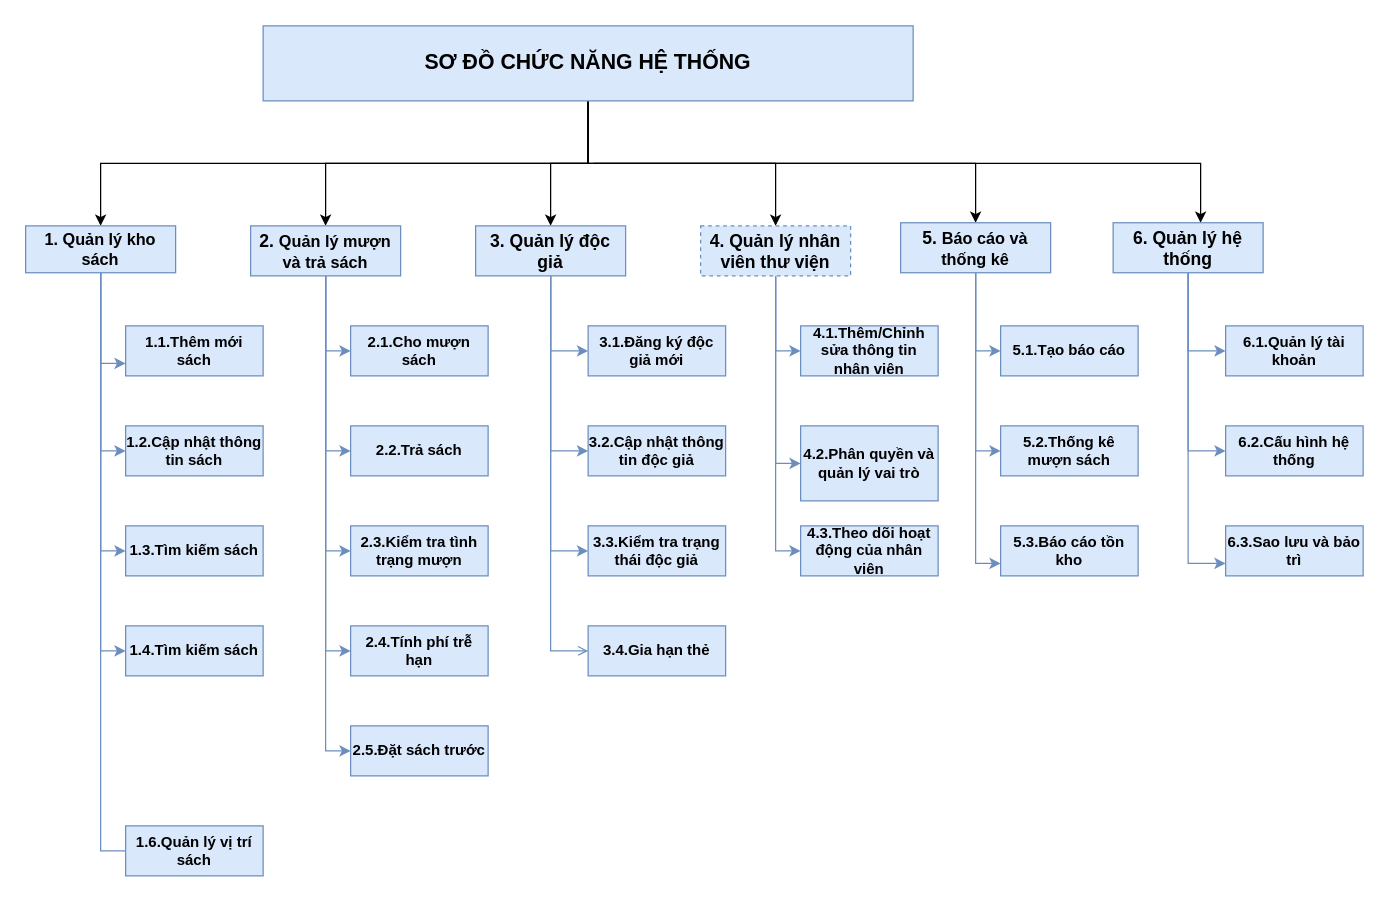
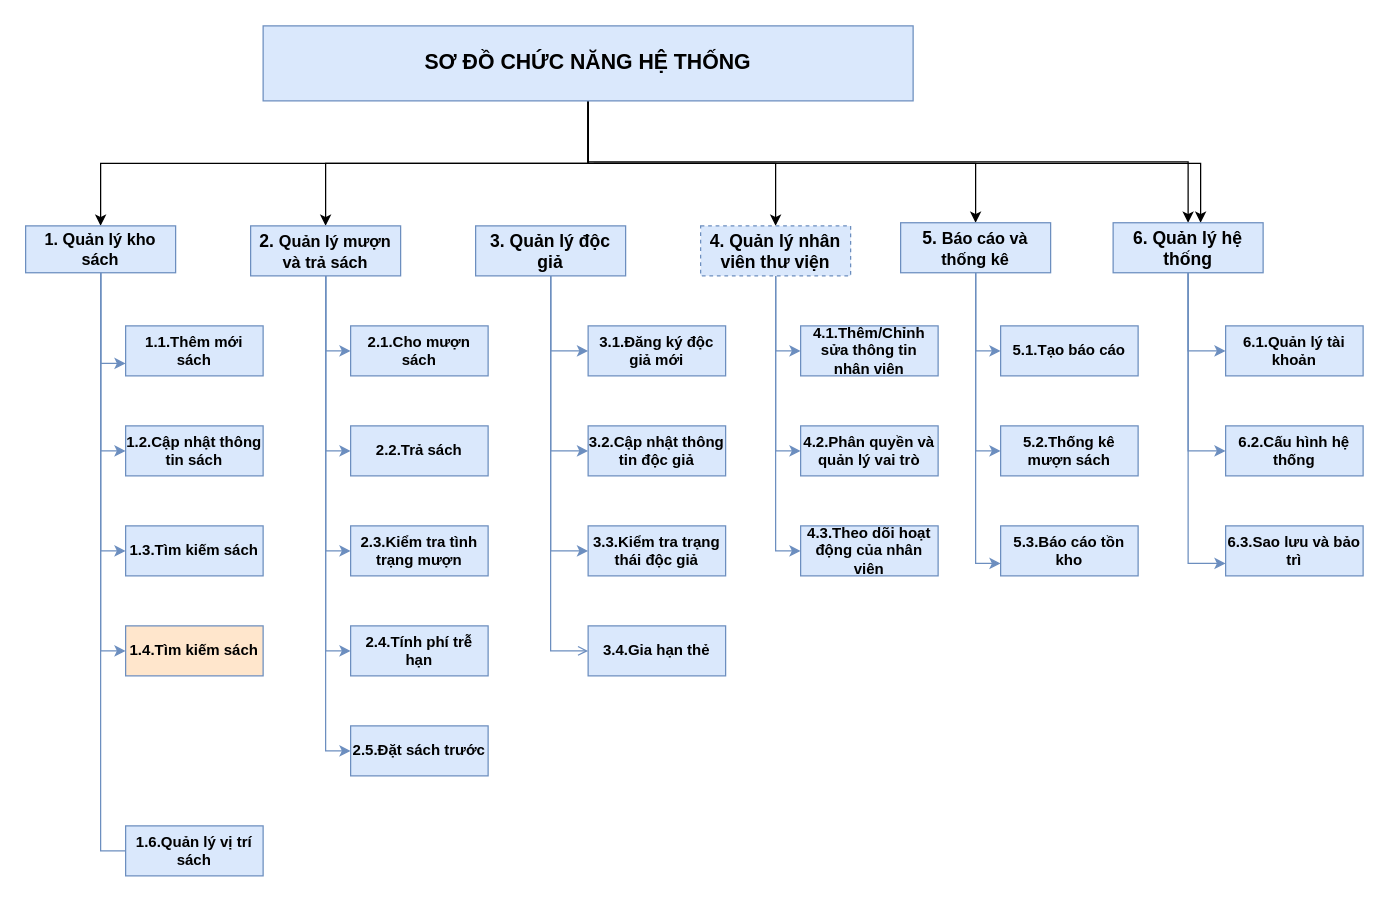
- <mxCell id="3" style="edgeStyle=orthogonalEdgeStyle;rounded=0;orthogonalLoop=1;jettySize=auto;html=1;exitX=0.5;exitY=1;exitDx=0;exitDy=0;" edge="1" parent="1" source="8" target="25"><mxGeometry relative="1" as="geometry" /></mxCell>
+ <mxCell id="3" style="edgeStyle=orthogonalEdgeStyle;rounded=0;orthogonalLoop=1;jettySize=auto;html=1;exitX=0.5;exitY=1;exitDx=0;exitDy=0;" edge="1" parent="1" source="8" target="37"><mxGeometry relative="1" as="geometry" /></mxCell>
- <mxCell id="54" value="4.2.Phân quyền và quản lý vai trò" style="rounded=0;whiteSpace=wrap;html=1;fillColor=#dae8fc;strokeColor=#6c8ebf;fontStyle=1" vertex="1" parent="1"><mxGeometry x="640" y="340" width="110" height="60" as="geometry" /></mxCell>
+ <mxCell id="54" value="4.2.Phân quyền và quản lý vai trò" style="rounded=0;whiteSpace=wrap;html=1;fillColor=#dae8fc;strokeColor=#6c8ebf;fontStyle=1" vertex="1" parent="1"><mxGeometry x="640" y="340" width="110" height="40" as="geometry" /></mxCell>
- <mxCell id="41" value="1.4.Tìm kiếm sách" style="rounded=0;whiteSpace=wrap;html=1;fillColor=#dae8fc;strokeColor=#6c8ebf;fontStyle=1" vertex="1" parent="1"><mxGeometry x="100" y="500" width="110" height="40" as="geometry" /></mxCell>
+ <mxCell id="41" value="1.4.Tìm kiếm sách" style="rounded=0;whiteSpace=wrap;html=1;fillColor=#ffe6cc;strokeColor=#6c8ebf;fontStyle=1;" vertex="1" parent="1"><mxGeometry x="100" y="500" width="110" height="40" as="geometry" /></mxCell>
